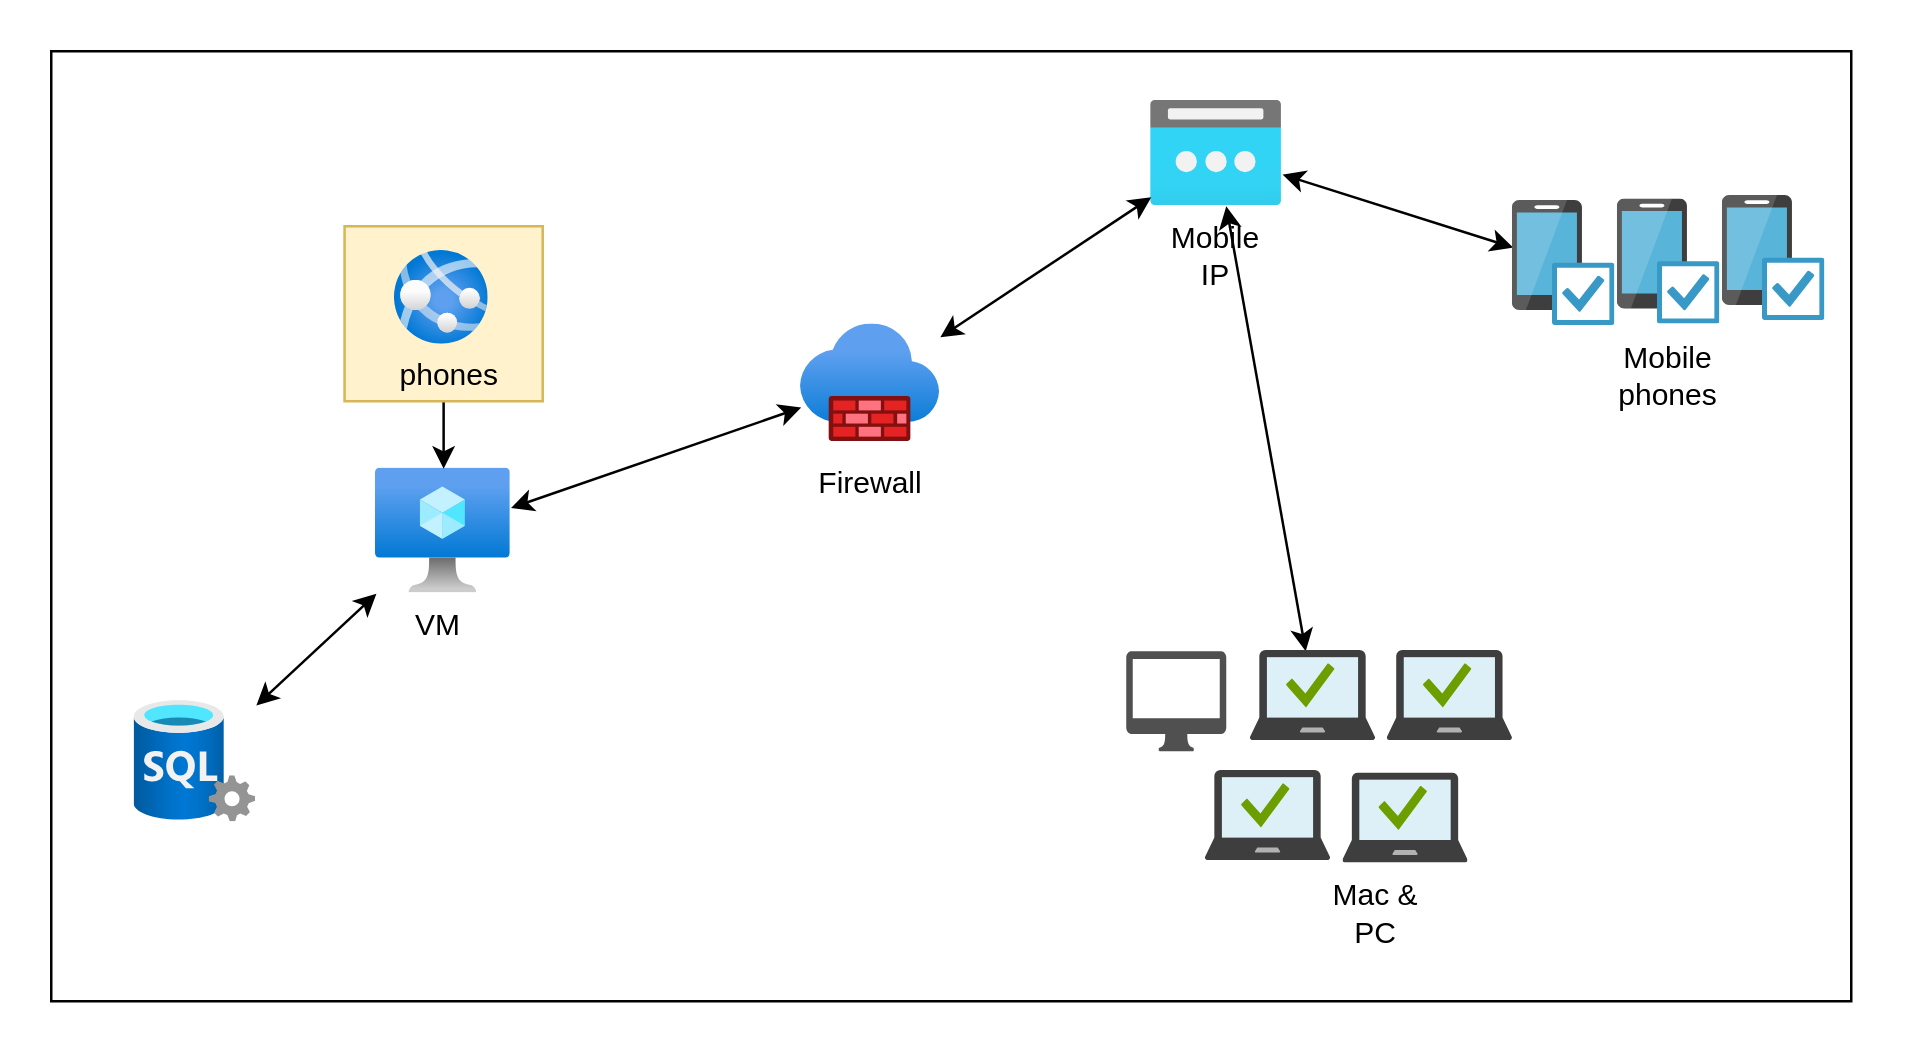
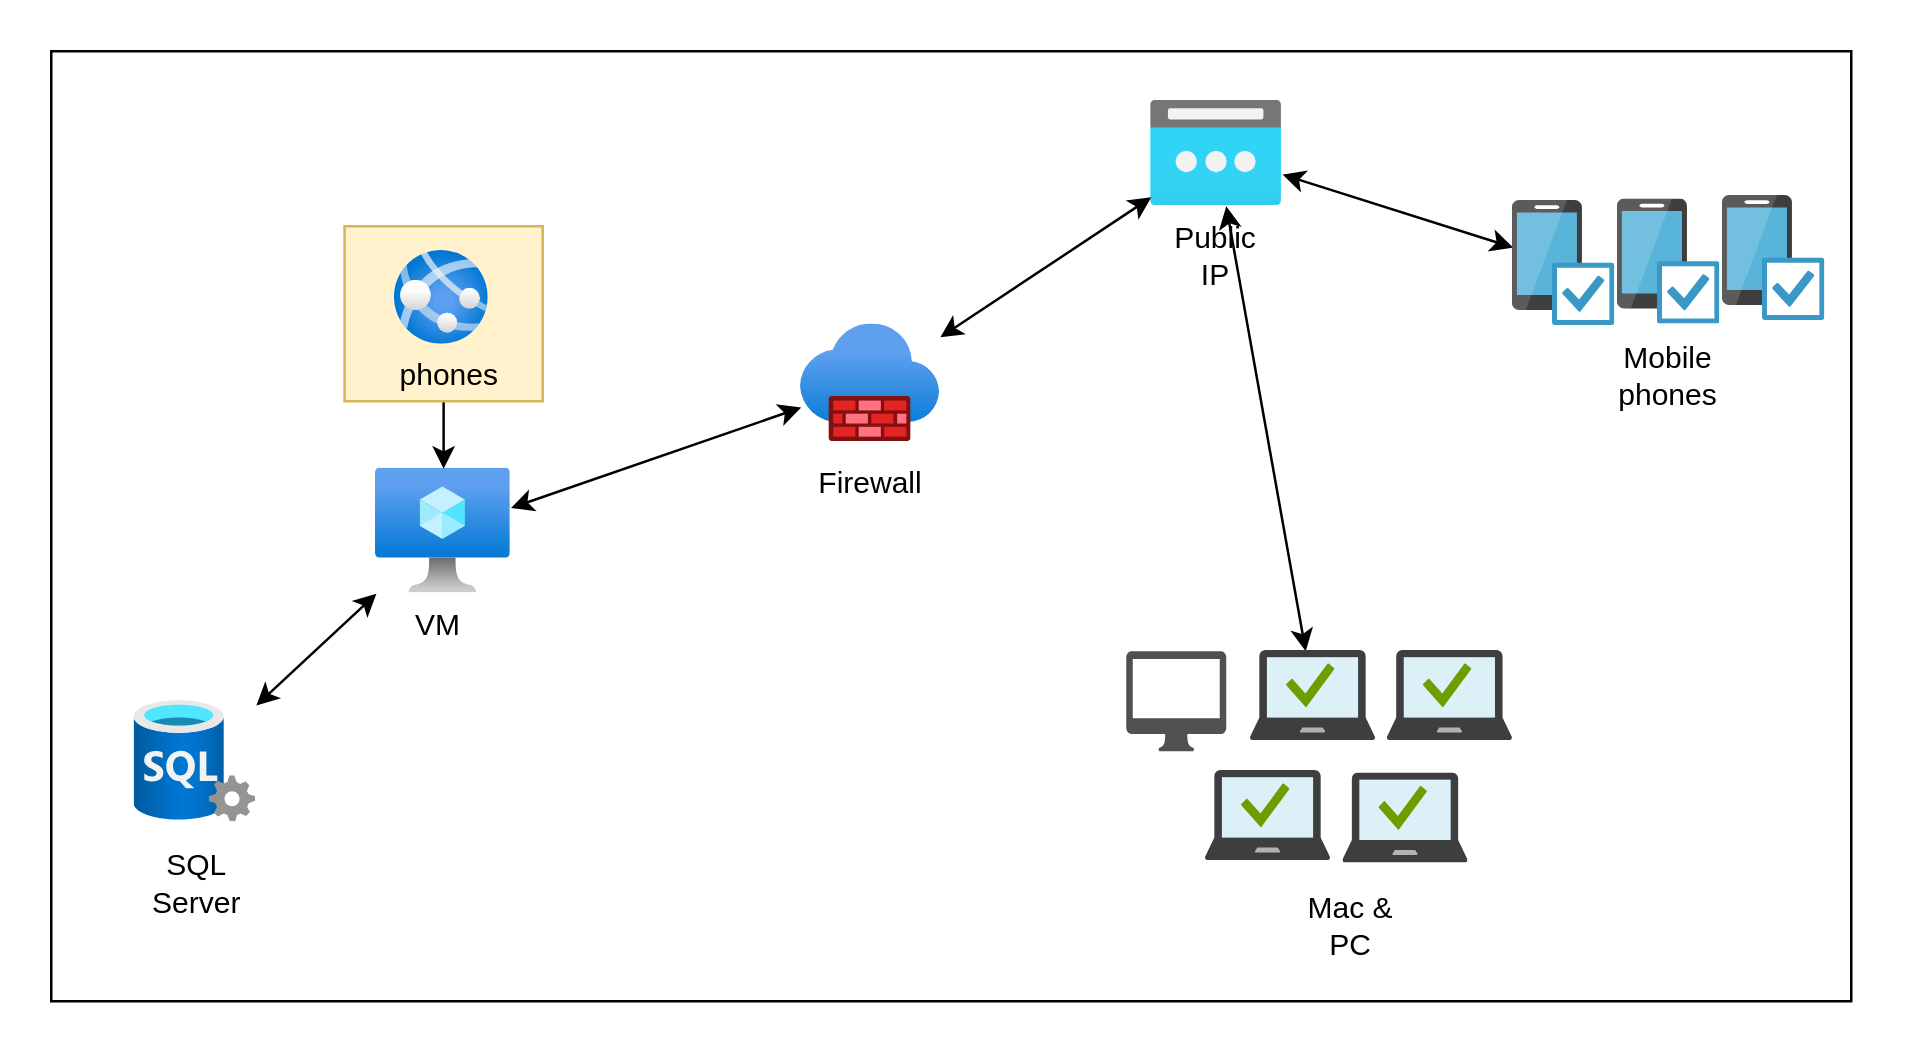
- <mxCell id="5" value="Mobile IP" style="text;html=1;strokeColor=none;fillColor=none;align=center;verticalAlign=middle;whiteSpace=wrap;rounded=0;" vertex="1" parent="3"><mxGeometry x="6.25" y="52" width="40" height="20" as="geometry" /></mxCell>
+ <mxCell id="5" value="Public IP" style="text;html=1;strokeColor=none;fillColor=none;align=center;verticalAlign=middle;whiteSpace=wrap;rounded=0;" vertex="1" parent="3"><mxGeometry x="6.25" y="52" width="40" height="20" as="geometry" /></mxCell>
+ <mxCell id="33" value="SQL Server" style="text;html=1;strokeColor=none;fillColor=none;align=center;verticalAlign=middle;whiteSpace=wrap;rounded=0;" vertex="1" parent="31"><mxGeometry y="60.714" width="56.537" height="24.286" as="geometry" /></mxCell>
- <mxCell id="26" value="Mac &amp;amp; PC" style="text;html=1;strokeColor=none;fillColor=none;align=center;verticalAlign=middle;whiteSpace=wrap;rounded=0;" vertex="1" parent="23"><mxGeometry x="80" y="95" width="40" height="20" as="geometry" /></mxCell>
+ <mxCell id="26" value="Mac &amp;amp; PC" style="text;html=1;strokeColor=none;fillColor=none;align=center;verticalAlign=middle;whiteSpace=wrap;rounded=0;" vertex="1" parent="23"><mxGeometry x="70" y="100" width="40" height="20" as="geometry" /></mxCell>
